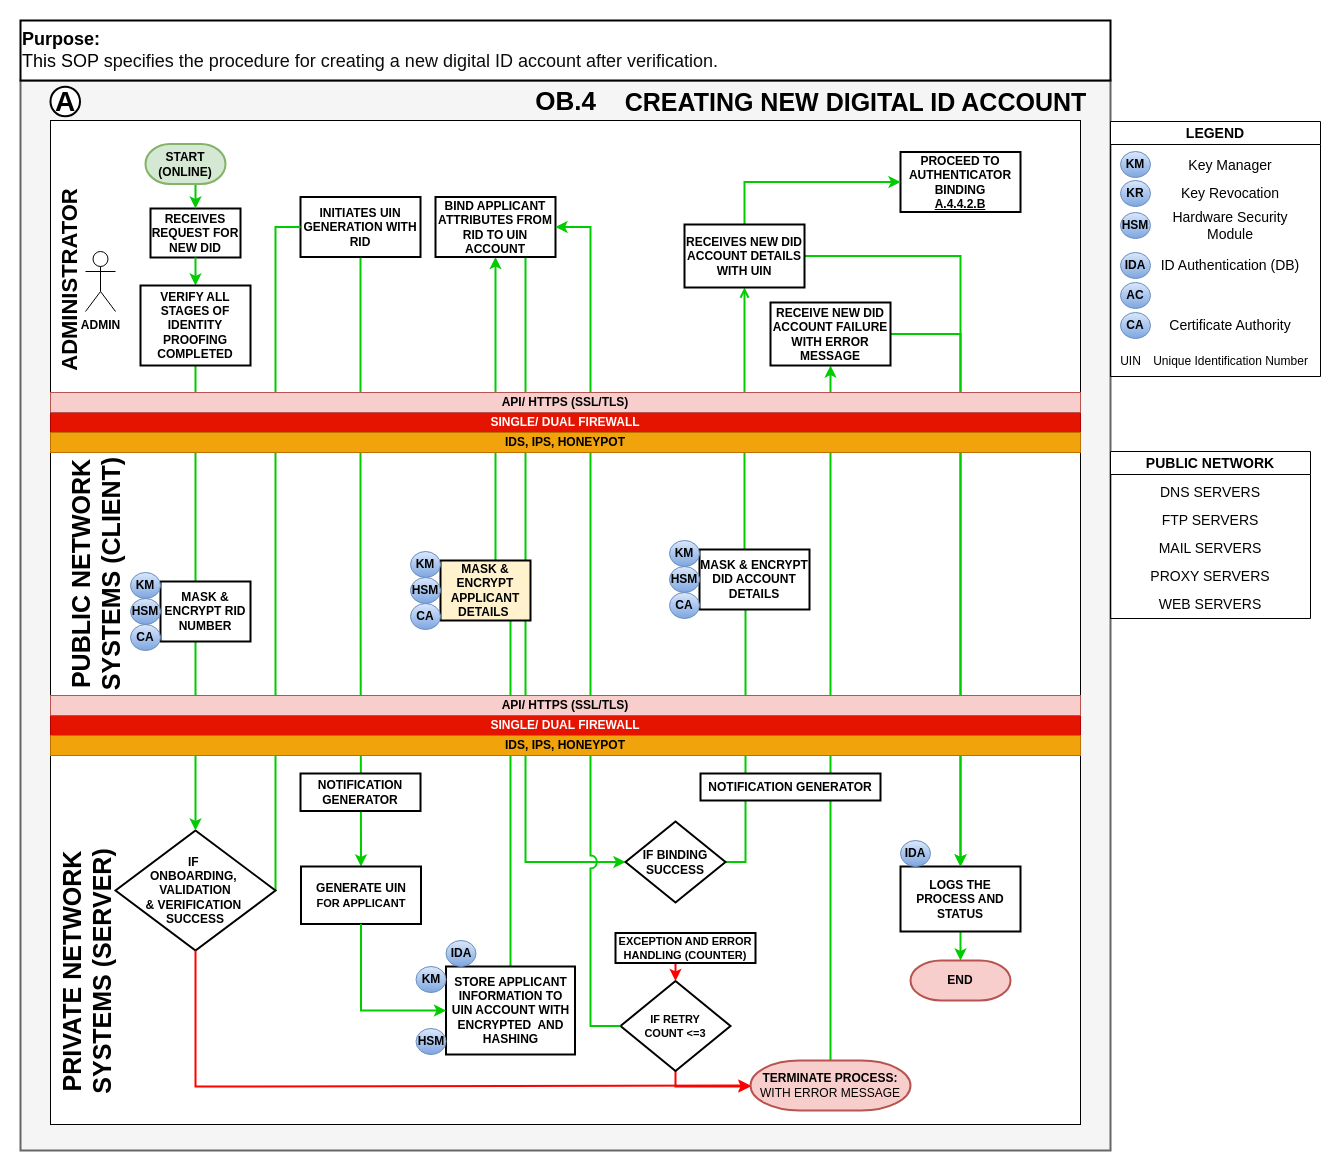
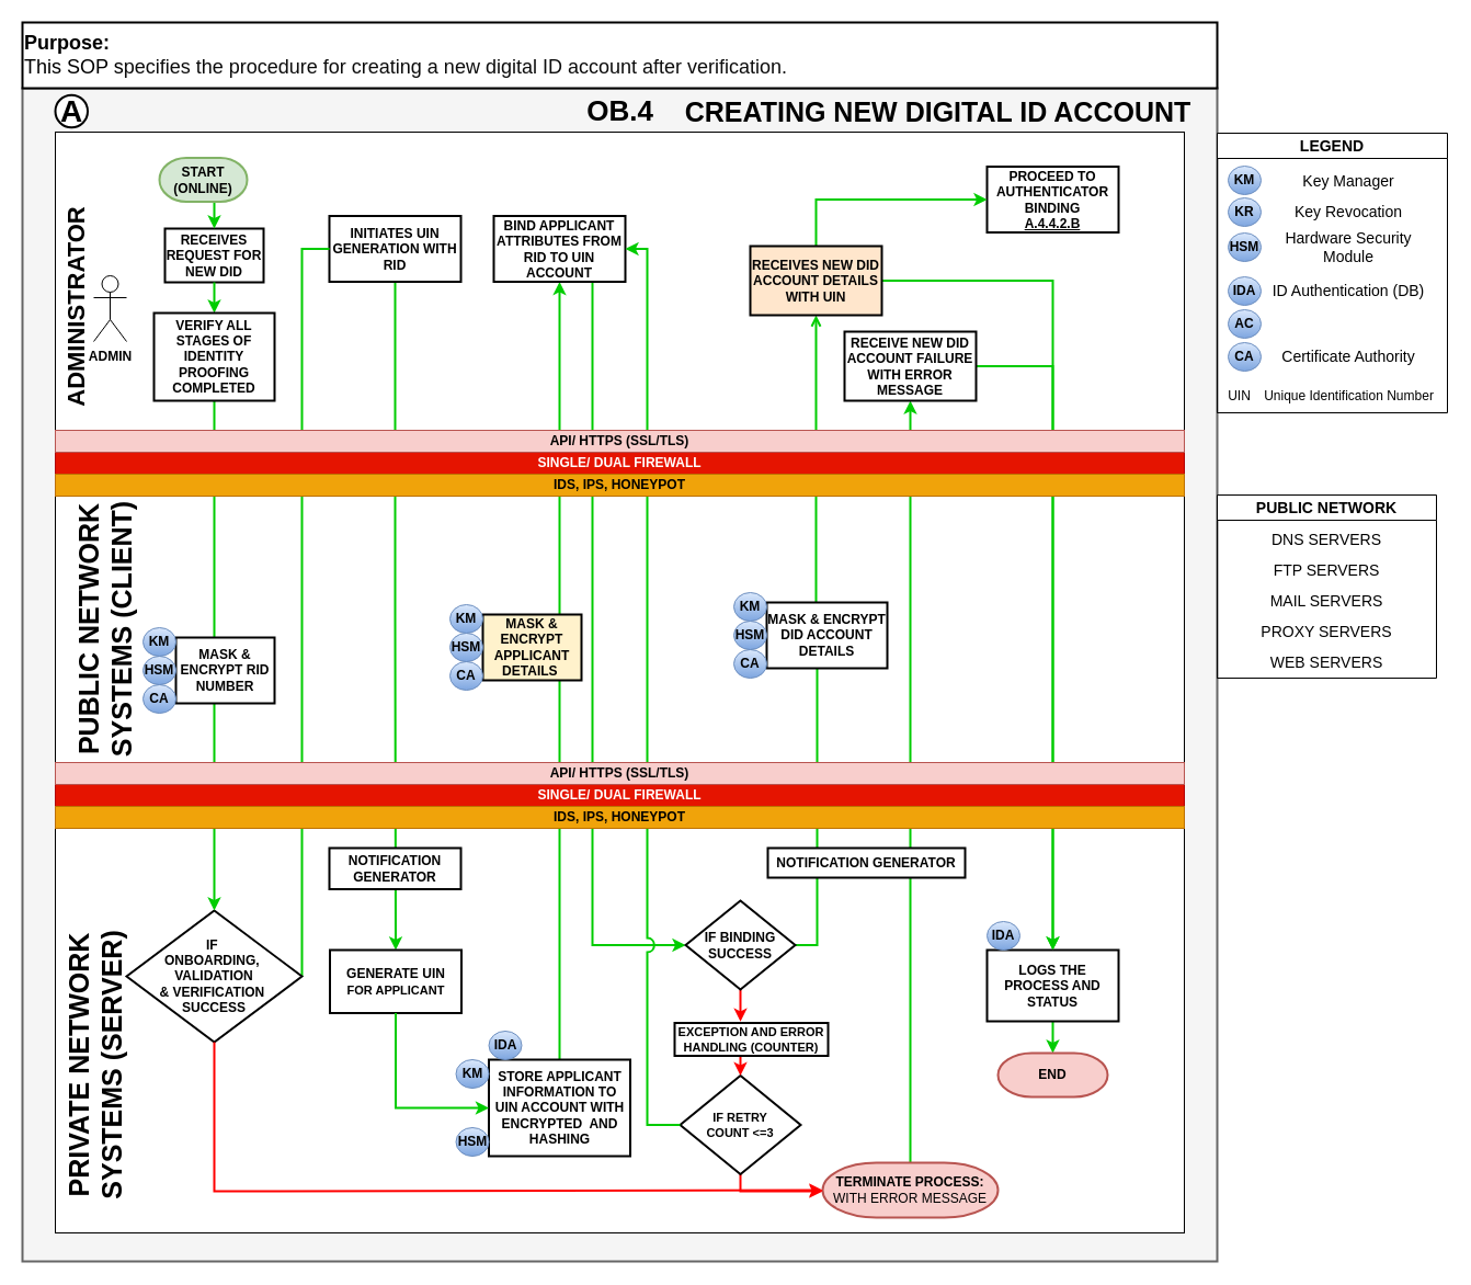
- <mxCell id="23" value="BIND APPLICANT ATTRIBUTES FROM RID TO UIN ACCOUNT" style="rounded=0;whiteSpace=wrap;html=1;fontStyle=1;strokeWidth=2;" parent="1" vertex="1"><mxGeometry x="435" y="196.5" width="120" height="60" as="geometry" /></mxCell>
+ <mxCell id="23" value="BIND APPLICANT ATTRIBUTES FROM RID TO UIN ACCOUNT" style="rounded=0;whiteSpace=wrap;html=1;fontStyle=1;strokeWidth=2;" parent="1" vertex="1"><mxGeometry x="450" y="196.5" width="120" height="60" as="geometry" /></mxCell>
- <mxCell id="67" value="RECEIVES NEW DID ACCOUNT DETAILS WITH UIN" style="rounded=0;whiteSpace=wrap;html=1;fontStyle=1;strokeWidth=2;" parent="1" vertex="1"><mxGeometry x="684" y="224" width="120" height="63" as="geometry" /></mxCell>
+ <mxCell id="67" value="RECEIVES NEW DID ACCOUNT DETAILS WITH UIN" style="rounded=0;whiteSpace=wrap;html=1;fontStyle=1;strokeWidth=2;fillColor=#ffe6cc;" parent="1" vertex="1"><mxGeometry x="684" y="224" width="120" height="63" as="geometry" /></mxCell>
+ <mxCell id="42" style="edgeStyle=orthogonalEdgeStyle;rounded=0;orthogonalLoop=1;jettySize=auto;html=1;exitX=0.5;exitY=1;exitDx=0;exitDy=0;fontSize=13;verticalAlign=bottom;strokeColor=#FF0000;strokeWidth=2;fontStyle=1;entryX=0.429;entryY=-0.041;entryDx=0;entryDy=0;entryPerimeter=0;" parent="1" source="44" target="48" edge="1"><mxGeometry relative="1" as="geometry" /></mxCell>
